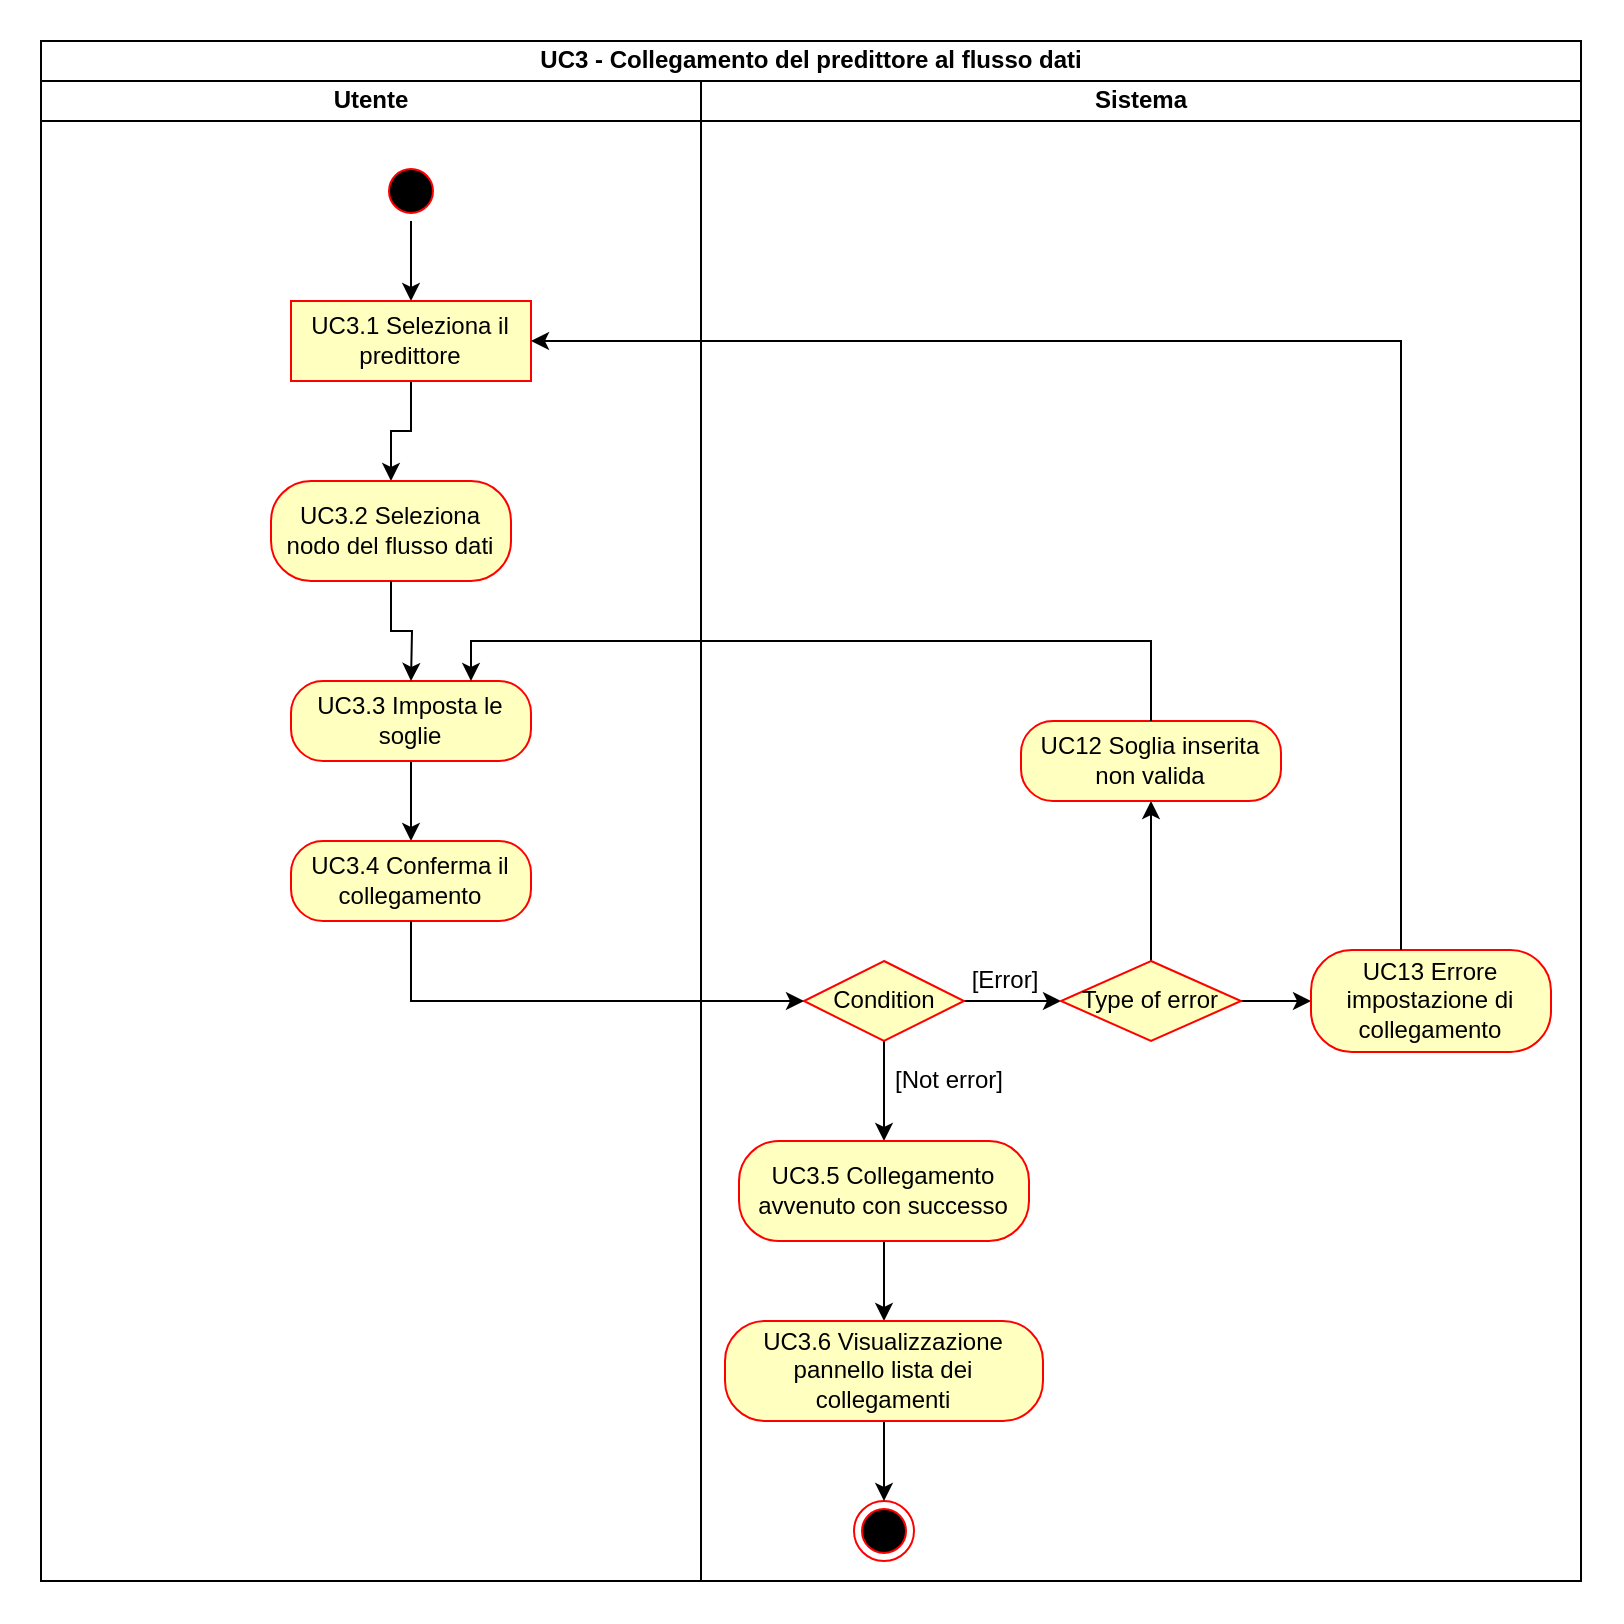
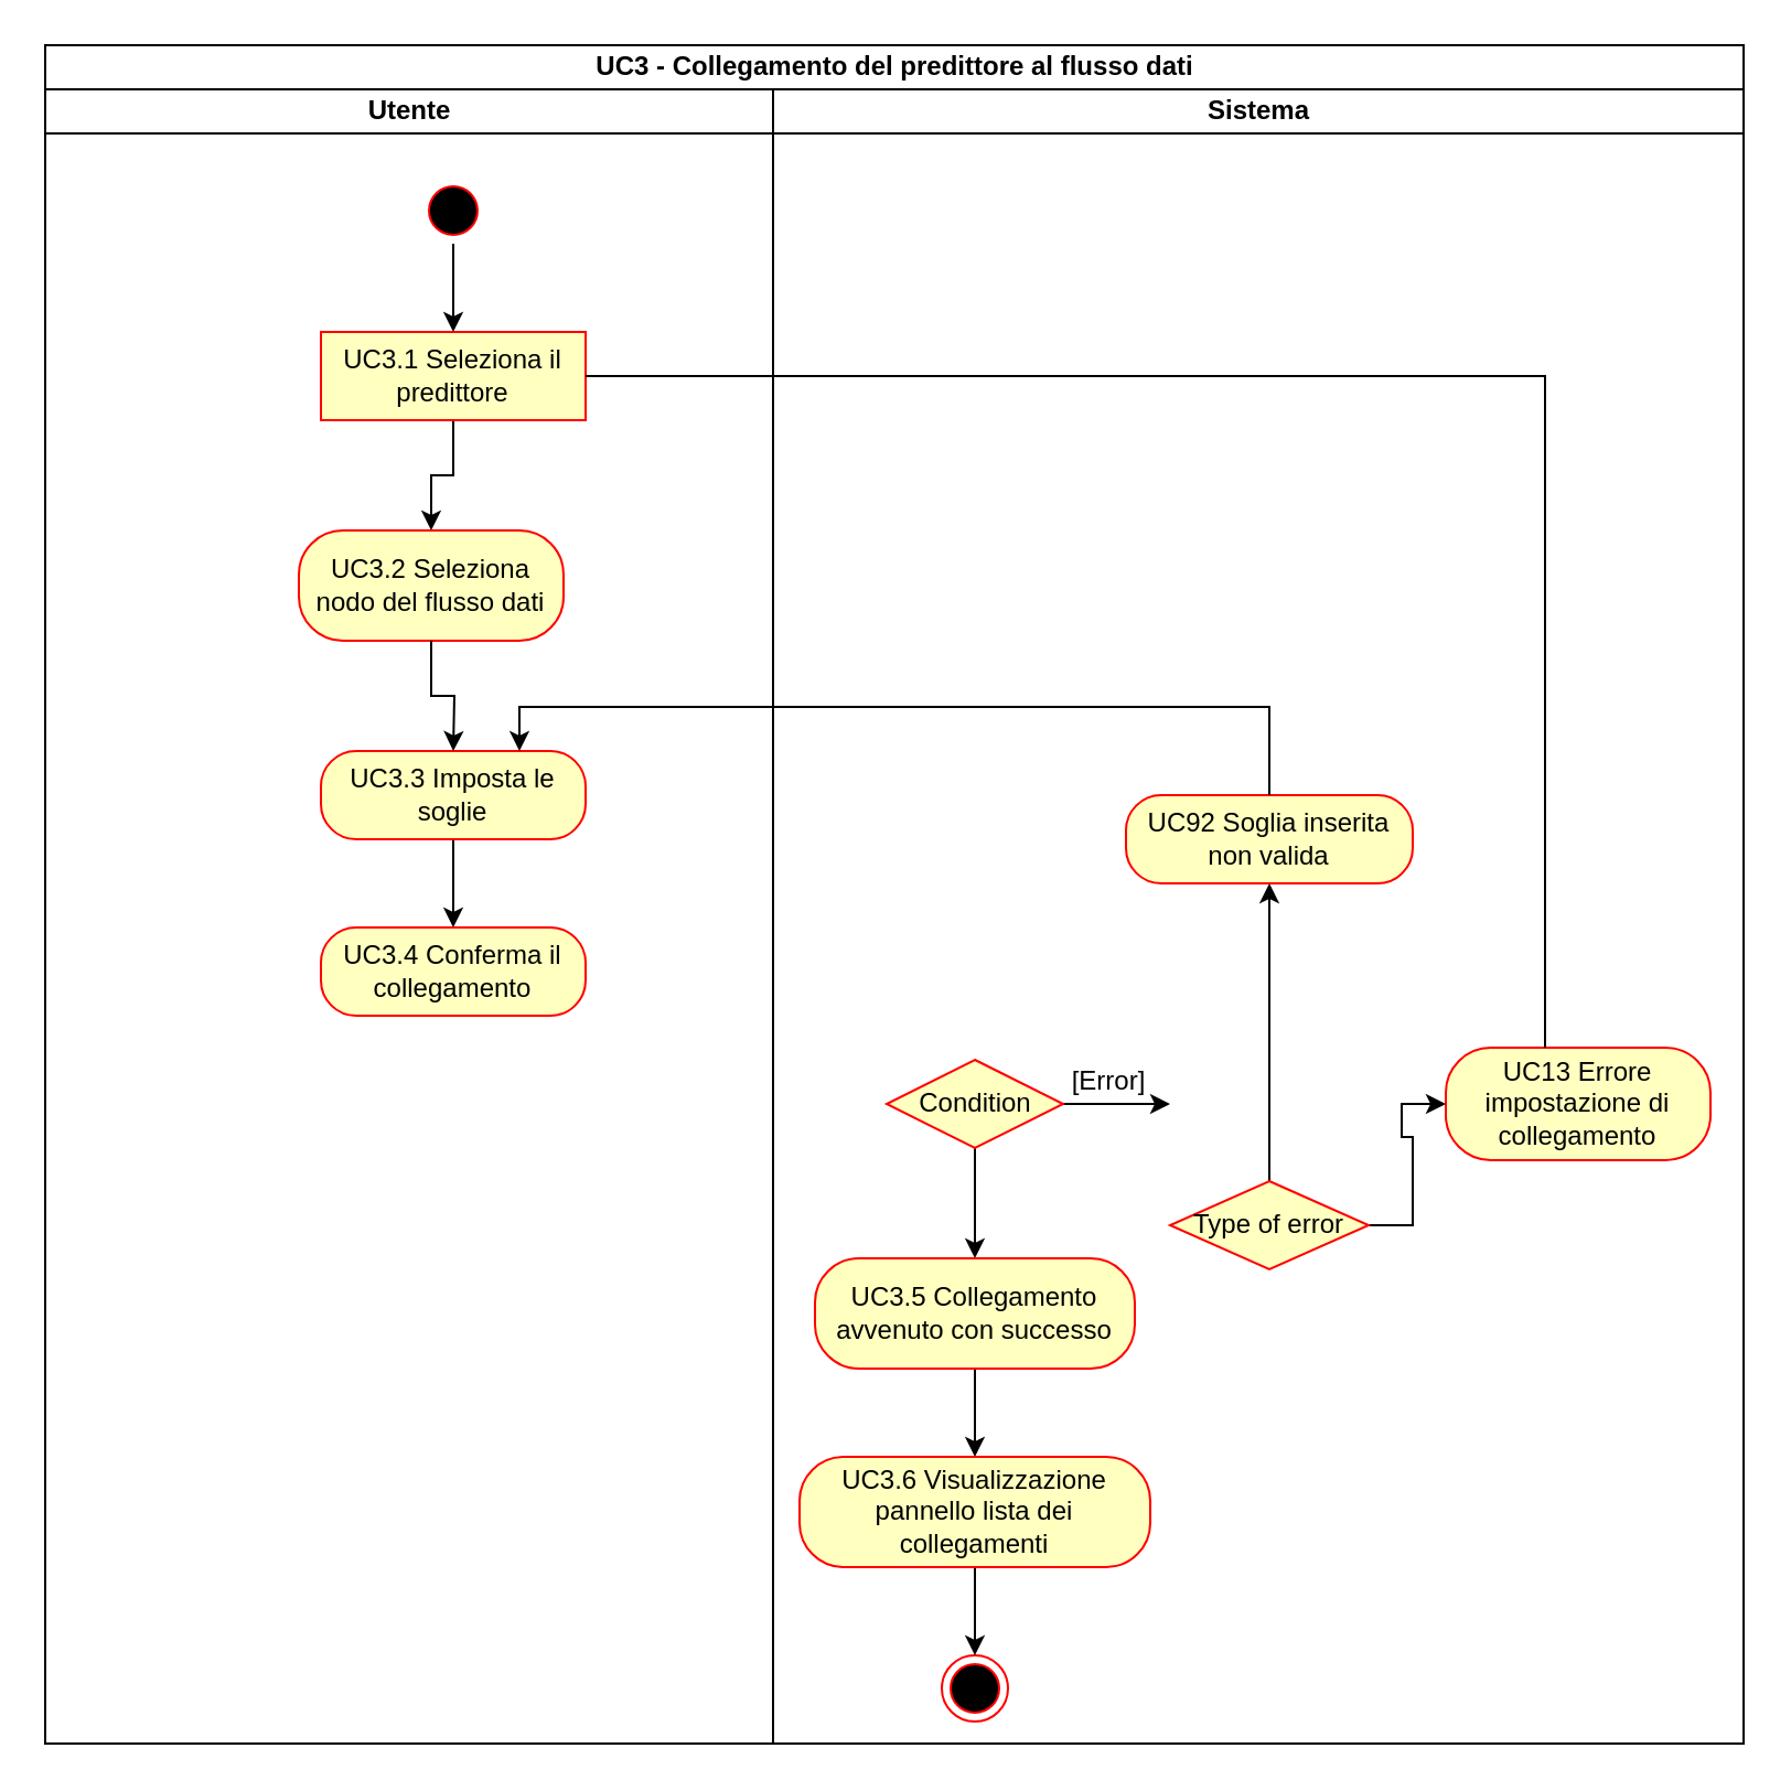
- <mxCell id="30" style="edgeStyle=orthogonalEdgeStyle;rounded=0;orthogonalLoop=1;jettySize=auto;html=1;entryX=1;entryY=0.5;entryDx=0;entryDy=0;" edge="1" parent="2" source="27" target="7"><mxGeometry relative="1" as="geometry"><Array as="points"><mxPoint x="680" y="150" /></Array></mxGeometry></mxCell>
+ <mxCell id="30" style="edgeStyle=orthogonalEdgeStyle;rounded=0;orthogonalLoop=1;jettySize=auto;html=1;entryX=1;entryY=0.5;entryDx=0;entryDy=0;endArrow=none;" edge="1" parent="2" source="27" target="7"><mxGeometry relative="1" as="geometry"><Array as="points"><mxPoint x="680" y="150" /></Array></mxGeometry></mxCell>
- <mxCell id="26" value="UC12 Soglia inserita non valida" style="rounded=1;whiteSpace=wrap;html=1;arcSize=40;fontColor=#000000;fillColor=#ffffc0;strokeColor=#ff0000;" parent="12" vertex="1"><mxGeometry x="160" y="320" width="130" height="40" as="geometry" /></mxCell>
+ <mxCell id="26" value="UC92 Soglia inserita non valida" style="rounded=1;whiteSpace=wrap;html=1;arcSize=40;fontColor=#000000;fillColor=#ffffc0;strokeColor=#ff0000;" parent="12" vertex="1"><mxGeometry x="160" y="320" width="130" height="40" as="geometry" /></mxCell>
- <mxCell id="29" style="edgeStyle=orthogonalEdgeStyle;rounded=0;orthogonalLoop=1;jettySize=auto;html=1;exitX=0.5;exitY=1;exitDx=0;exitDy=0;entryX=0;entryY=0.5;entryDx=0;entryDy=0;strokeColor=#000000;" parent="2" source="11" target="16" edge="1"><mxGeometry relative="1" as="geometry" /></mxCell>
- <mxCell id="25" value="Type of error" style="rhombus;whiteSpace=wrap;html=1;fillColor=#ffffc0;strokeColor=#ff0000;" vertex="1" parent="12"><mxGeometry x="180" y="440" width="90" height="40" as="geometry" /></mxCell>
+ <mxCell id="25" value="Type of error" style="rhombus;whiteSpace=wrap;html=1;fillColor=#ffffc0;strokeColor=#ff0000;" vertex="1" parent="12"><mxGeometry x="180" y="495" width="90" height="40" as="geometry" /></mxCell>
- <mxCell id="17" value="[Not error]" style="text;html=1;align=center;verticalAlign=middle;resizable=0;points=[];autosize=1;" parent="12" vertex="1"><mxGeometry x="89" y="490" width="70" height="20" as="geometry" /></mxCell>
